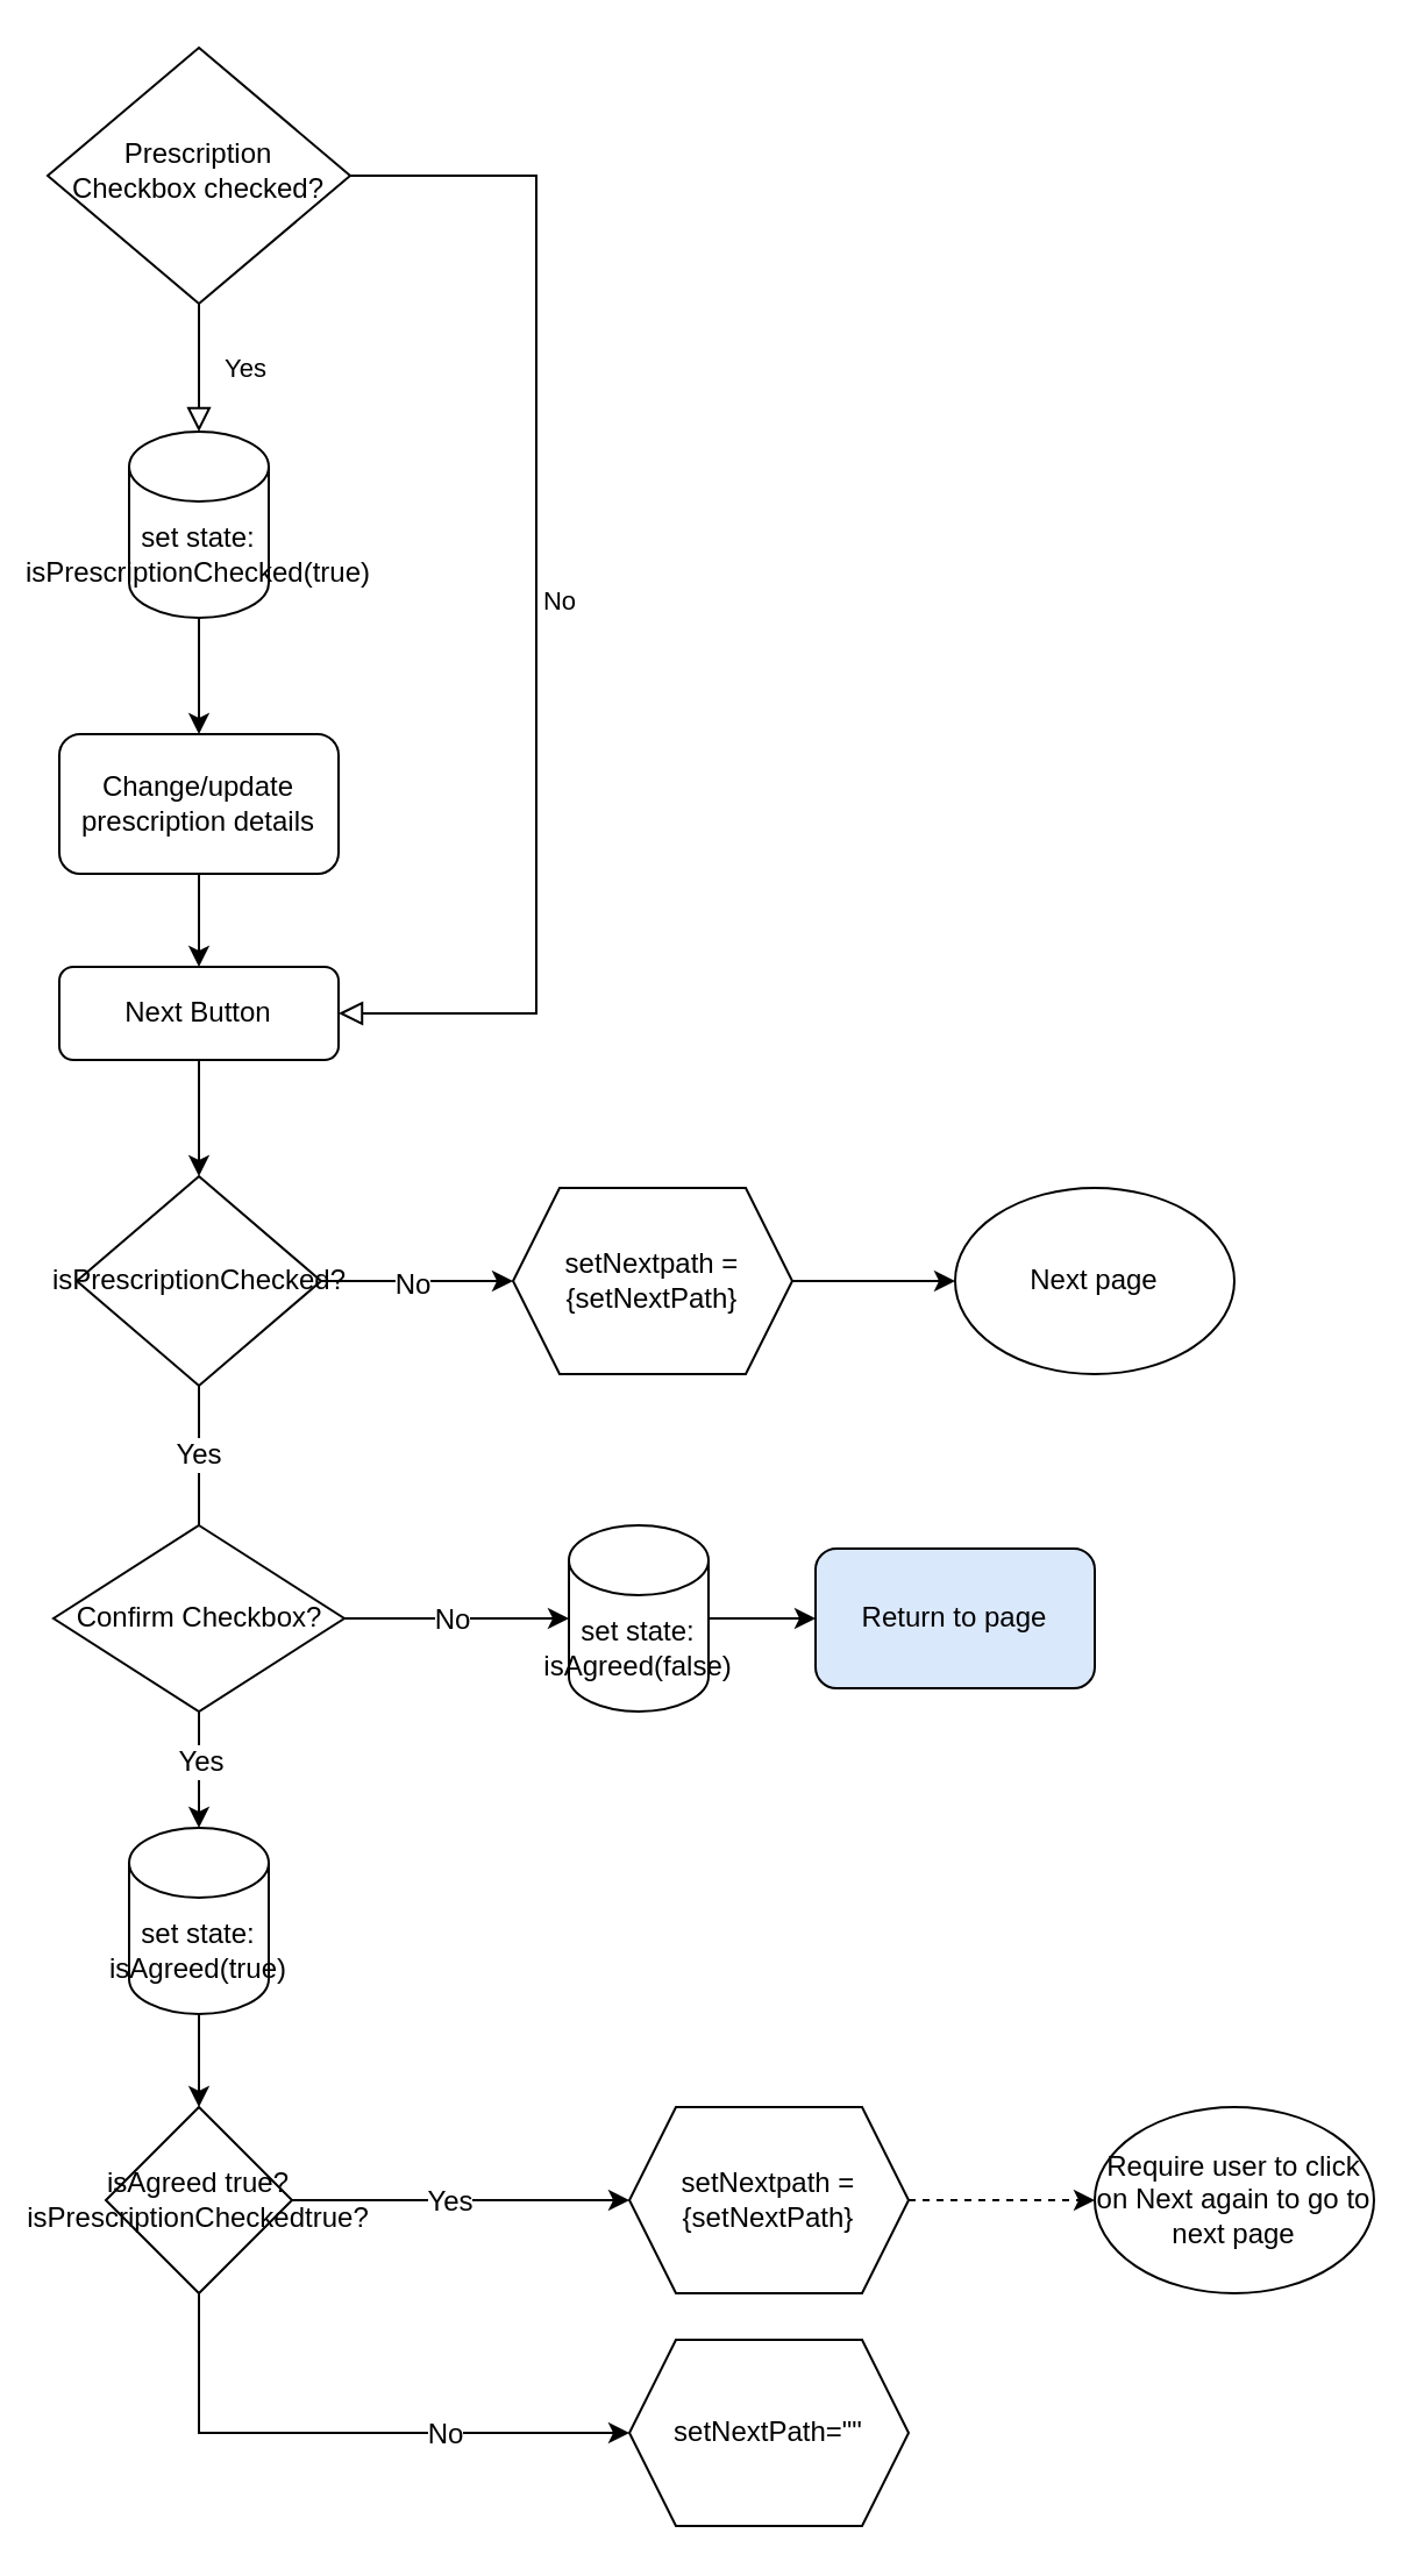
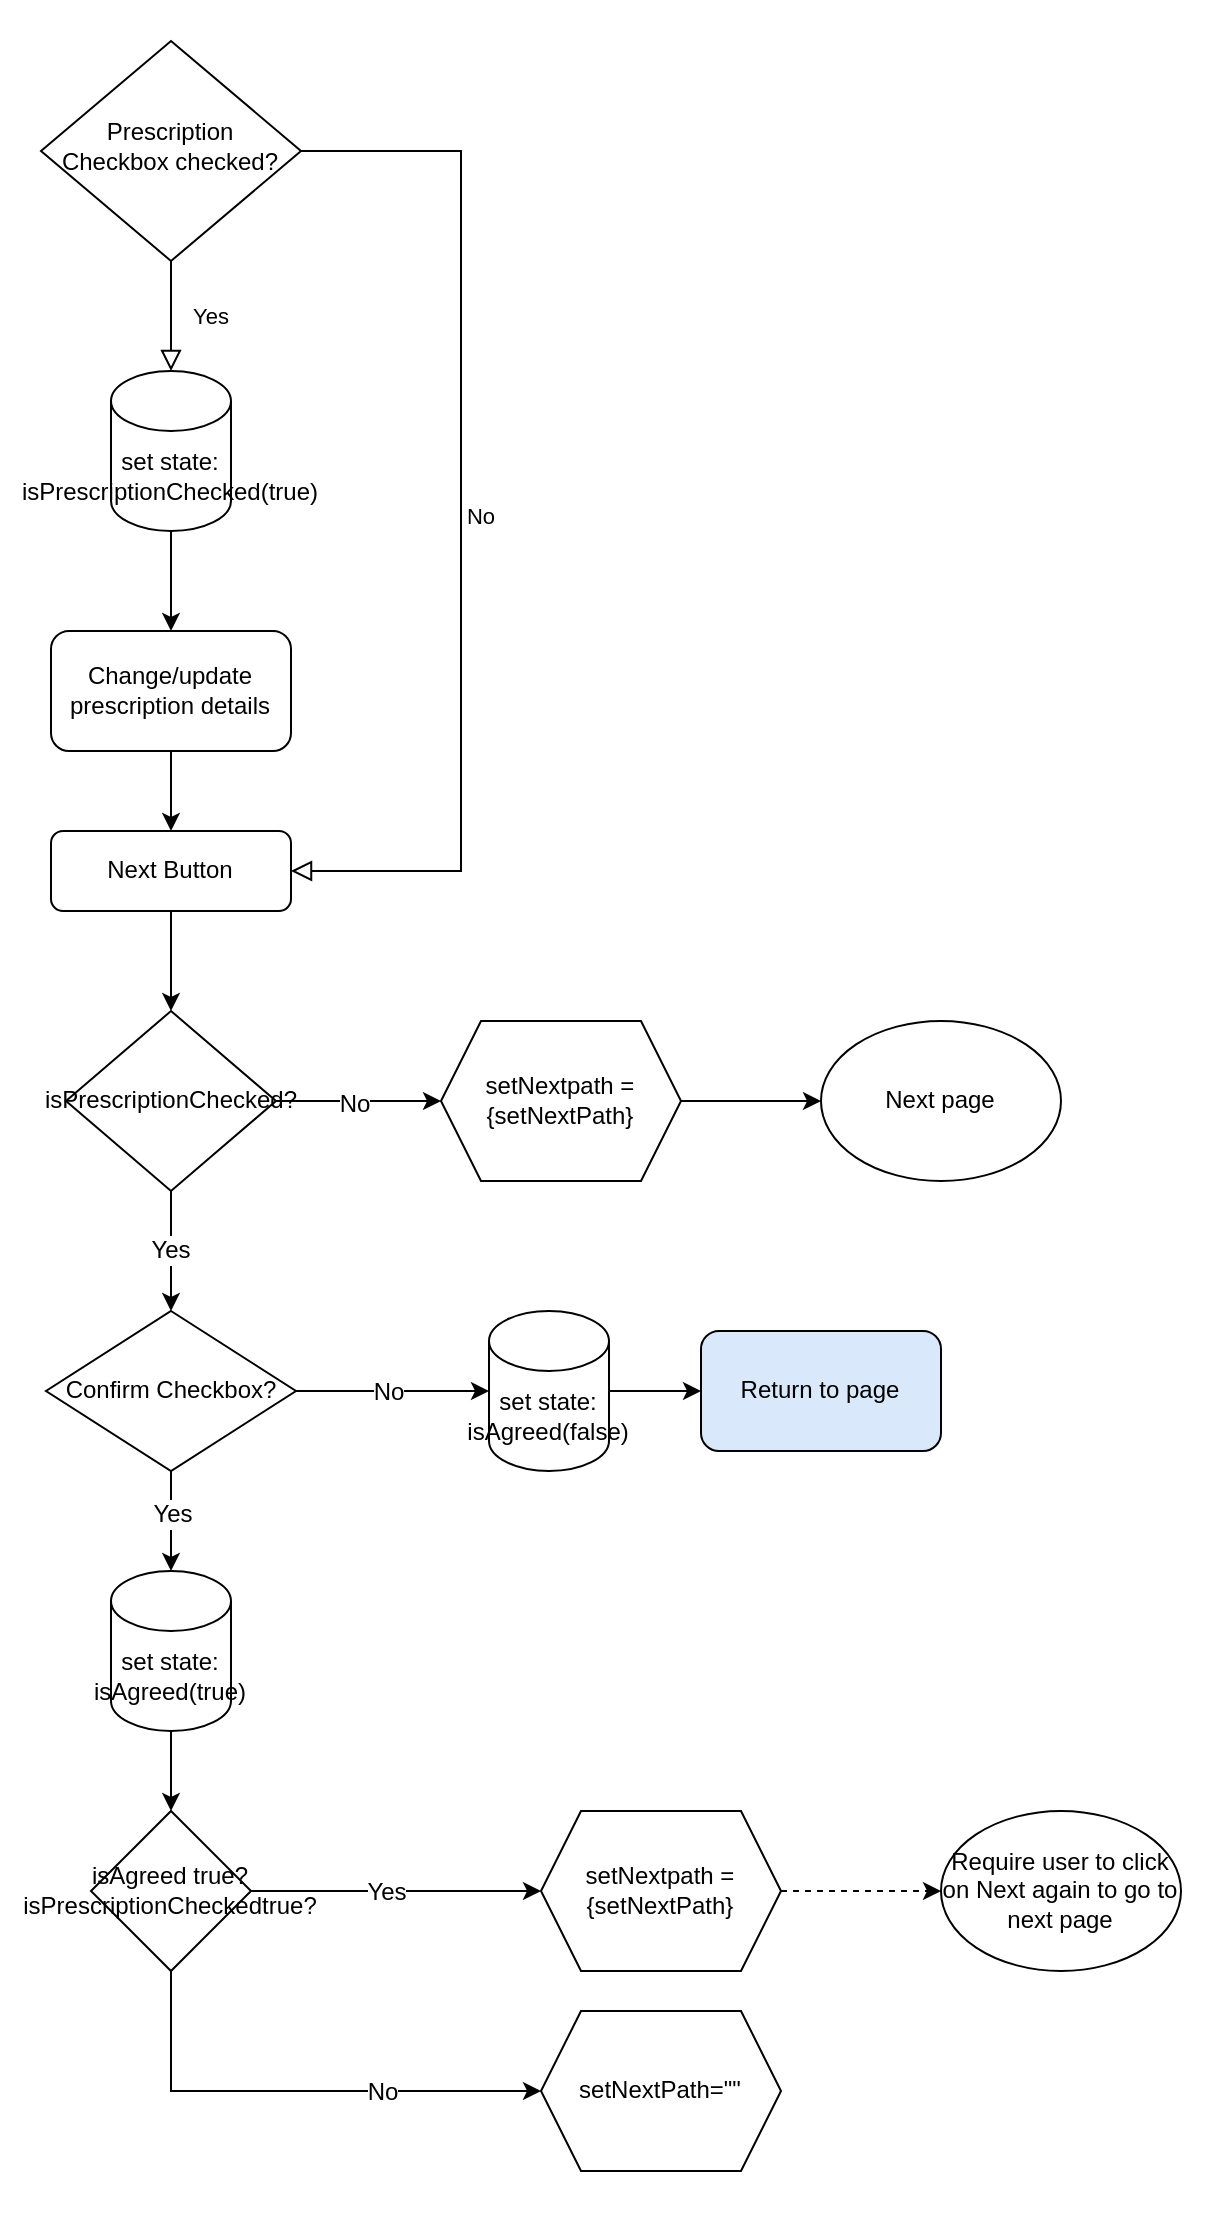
- <mxCell id="11" value="Yes" style="edgeStyle=orthogonalEdgeStyle;rounded=0;orthogonalLoop=1;jettySize=auto;html=1;fontSize=12;entryX=0.5;entryY=0;entryDx=0;entryDy=0;endArrow=none;" parent="1" source="14" target="19" edge="1"><mxGeometry relative="1" as="geometry"><mxPoint x="85" y="665" as="targetPoint" /></mxGeometry></mxCell>
+ <mxCell id="11" value="Yes" style="edgeStyle=orthogonalEdgeStyle;rounded=0;orthogonalLoop=1;jettySize=auto;html=1;fontSize=12;entryX=0.5;entryY=0;entryDx=0;entryDy=0;" parent="1" source="14" target="19" edge="1"><mxGeometry relative="1" as="geometry"><mxPoint x="85" y="665" as="targetPoint" /></mxGeometry></mxCell>
